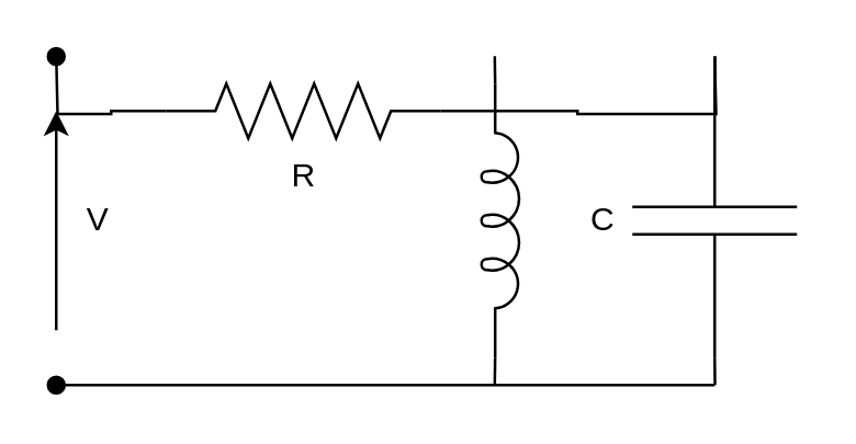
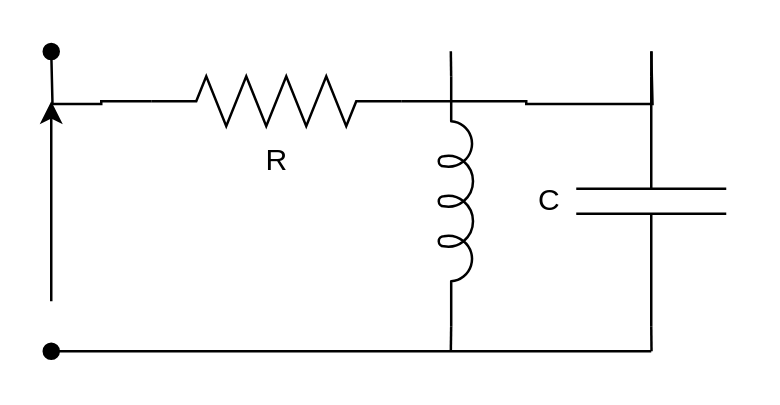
- <mxCell id="14" value="V" style="text;html=1;align=center;verticalAlign=middle;resizable=0;points=[];autosize=1;strokeColor=none;fillColor=none;" vertex="1" parent="1"><mxGeometry x="20" y="65" width="30" height="30" as="geometry" /></mxCell>
